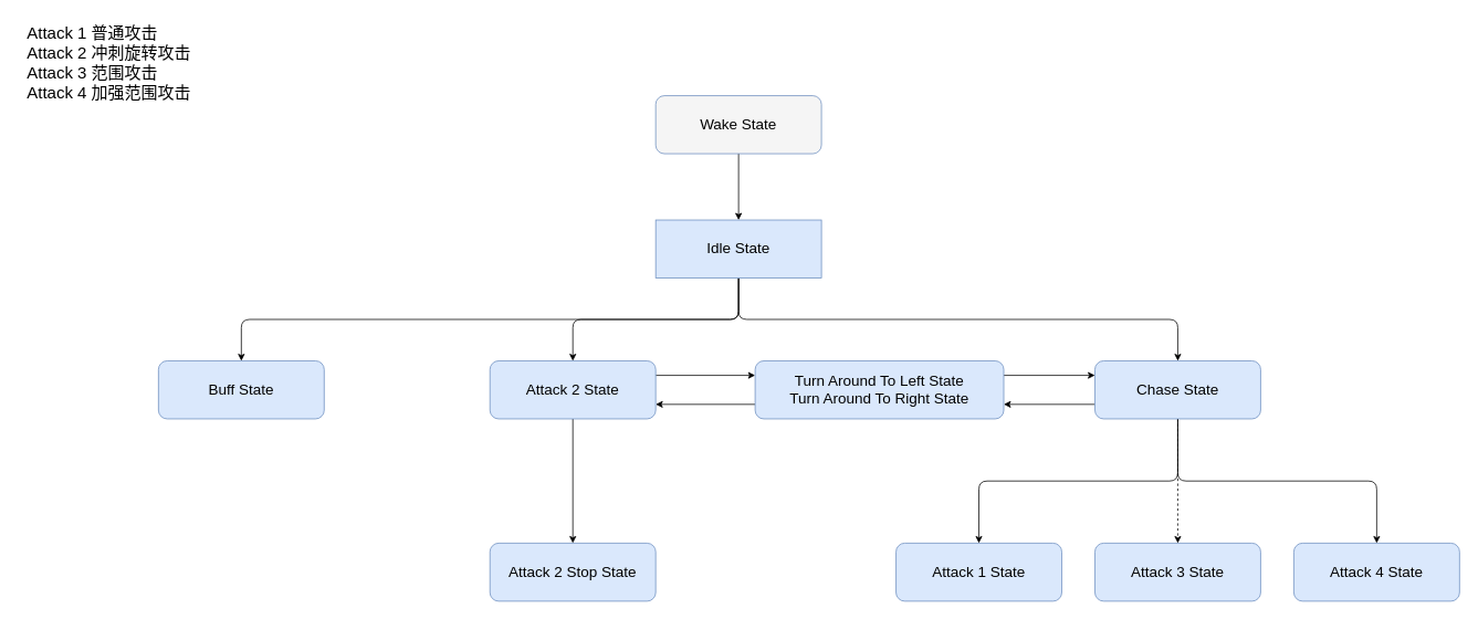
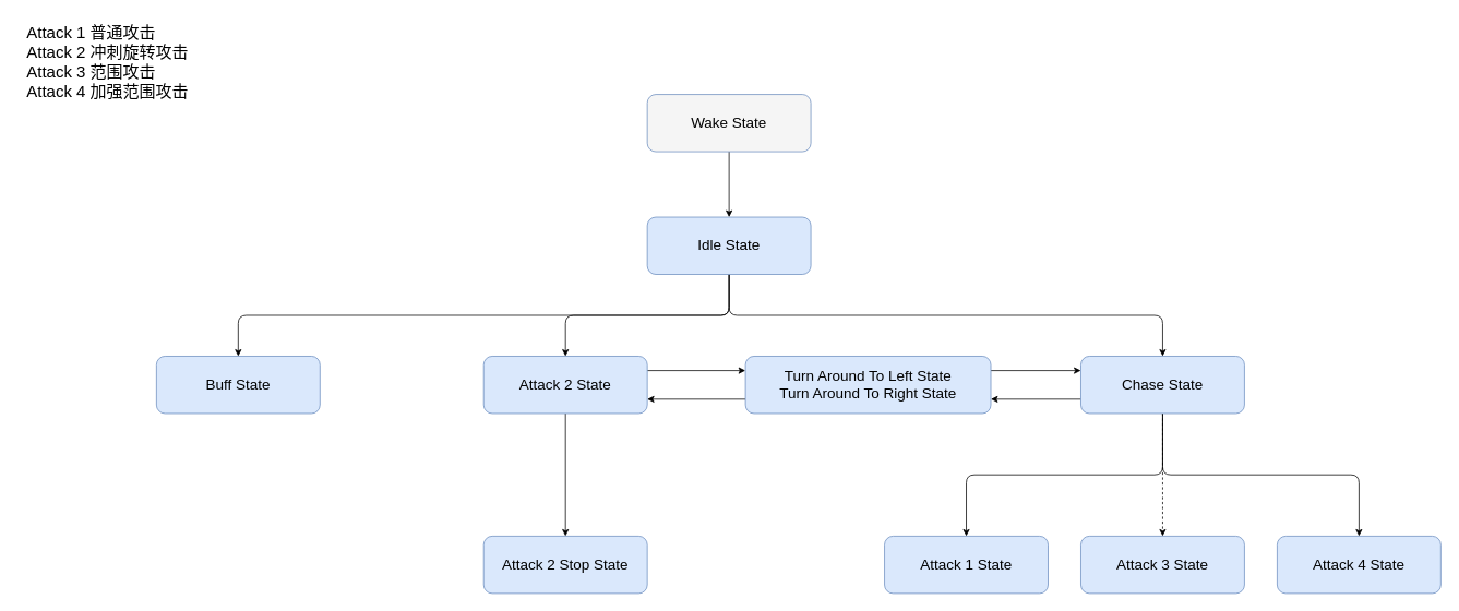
- <mxCell id="5" value="&lt;span style=&quot;font-size: 18px;&quot;&gt;Idle State&lt;br&gt;&lt;/span&gt;" style="whiteSpace=wrap;html=1;fillColor=#dae8fc;strokeColor=#6c8ebf;rounded=0;" vertex="1" parent="1"><mxGeometry x="790" y="265" width="200" height="70" as="geometry" /></mxCell>
+ <mxCell id="5" value="&lt;span style=&quot;font-size: 18px;&quot;&gt;Idle State&lt;br&gt;&lt;/span&gt;" style="rounded=1;whiteSpace=wrap;html=1;fillColor=#dae8fc;strokeColor=#6c8ebf;" vertex="1" parent="1"><mxGeometry x="790" y="265" width="200" height="70" as="geometry" /></mxCell>
